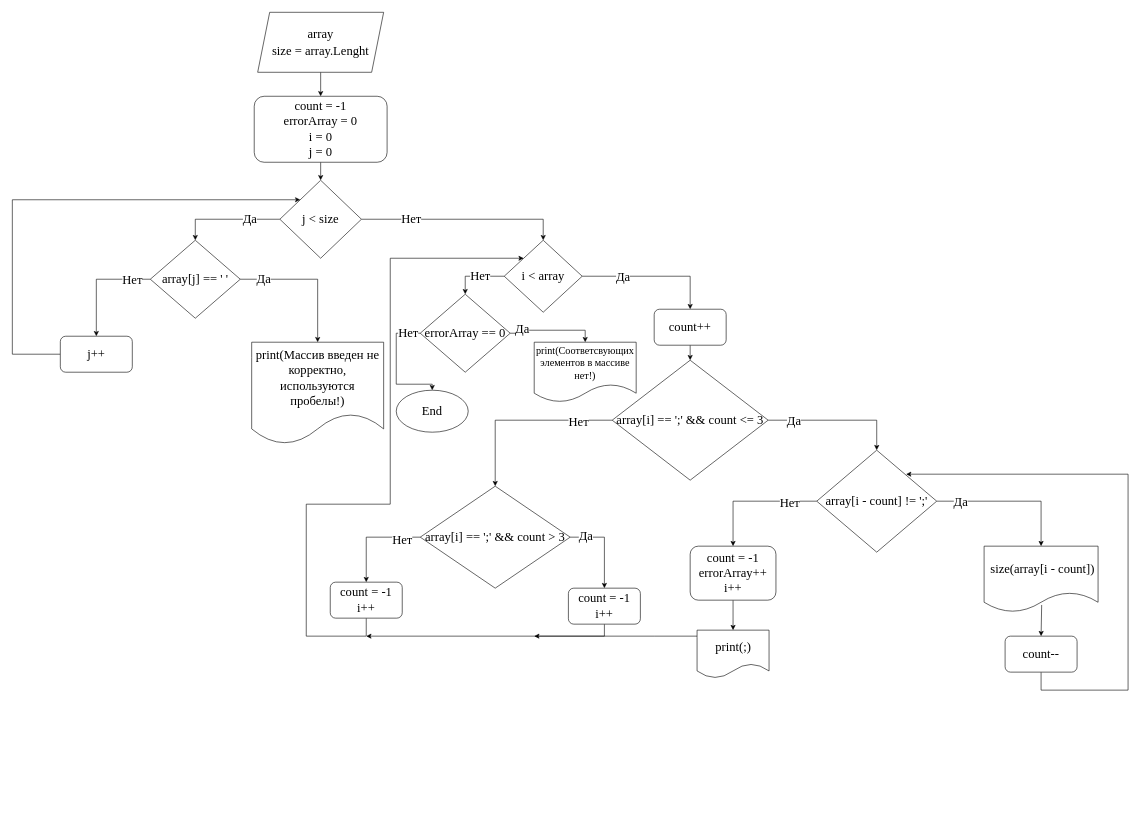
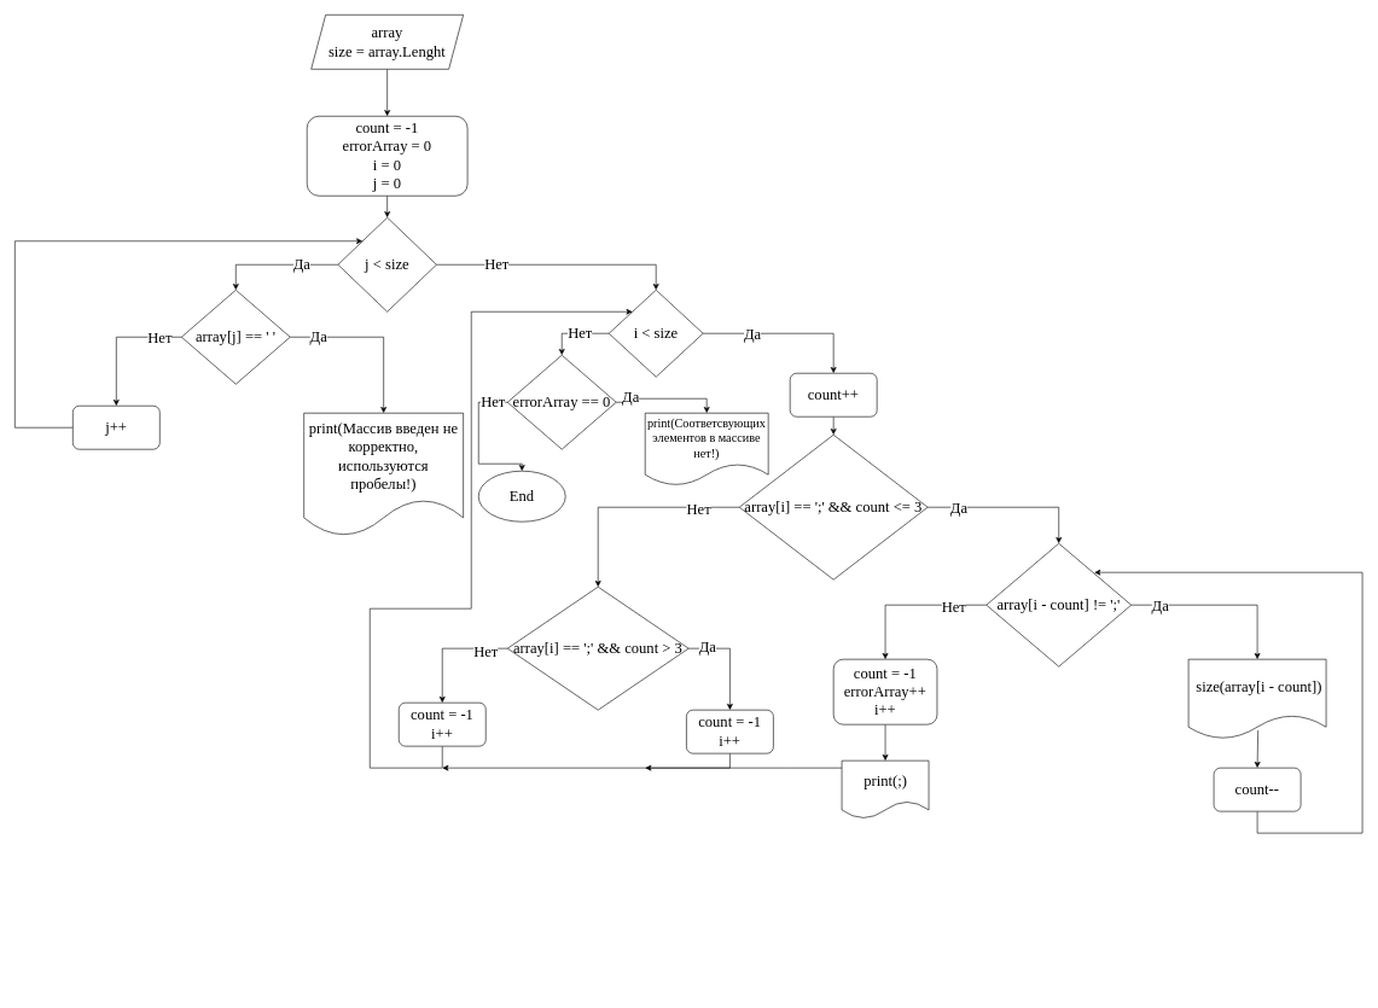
- <mxCell id="6" value="&lt;font style=&quot;font-size: 21px;&quot;&gt;&lt;font face=&quot;Times New Roman&quot;&gt;array&lt;br&gt;size = array.Lenght&lt;/font&gt;&lt;br&gt;&lt;/font&gt;" style="shape=parallelogram;perimeter=parallelogramPerimeter;whiteSpace=wrap;html=1;fixedSize=1;" vertex="1" parent="1"><mxGeometry x="429" y="20" width="210" height="100" as="geometry" /></mxCell>
+ <mxCell id="6" value="&lt;font style=&quot;font-size: 21px;&quot;&gt;&lt;font face=&quot;Times New Roman&quot;&gt;array&lt;br&gt;size = array.Lenght&lt;/font&gt;&lt;br&gt;&lt;/font&gt;" style="shape=parallelogram;perimeter=parallelogramPerimeter;whiteSpace=wrap;html=1;fixedSize=1;" vertex="1" parent="1"><mxGeometry x="429" y="20" width="210" height="75" as="geometry" /></mxCell>
- <mxCell id="23" value="&lt;font style=&quot;font-size: 21px;&quot; face=&quot;Times New Roman&quot;&gt;i &amp;lt; array&lt;/font&gt;" style="rhombus;whiteSpace=wrap;html=1;" vertex="1" parent="1"><mxGeometry x="840" y="400" width="130" height="120" as="geometry" /></mxCell>
+ <mxCell id="23" value="&lt;font style=&quot;font-size: 21px;&quot; face=&quot;Times New Roman&quot;&gt;i &amp;lt; size&lt;/font&gt;" style="rhombus;whiteSpace=wrap;html=1;" vertex="1" parent="1"><mxGeometry x="840" y="400" width="130" height="120" as="geometry" /></mxCell>
